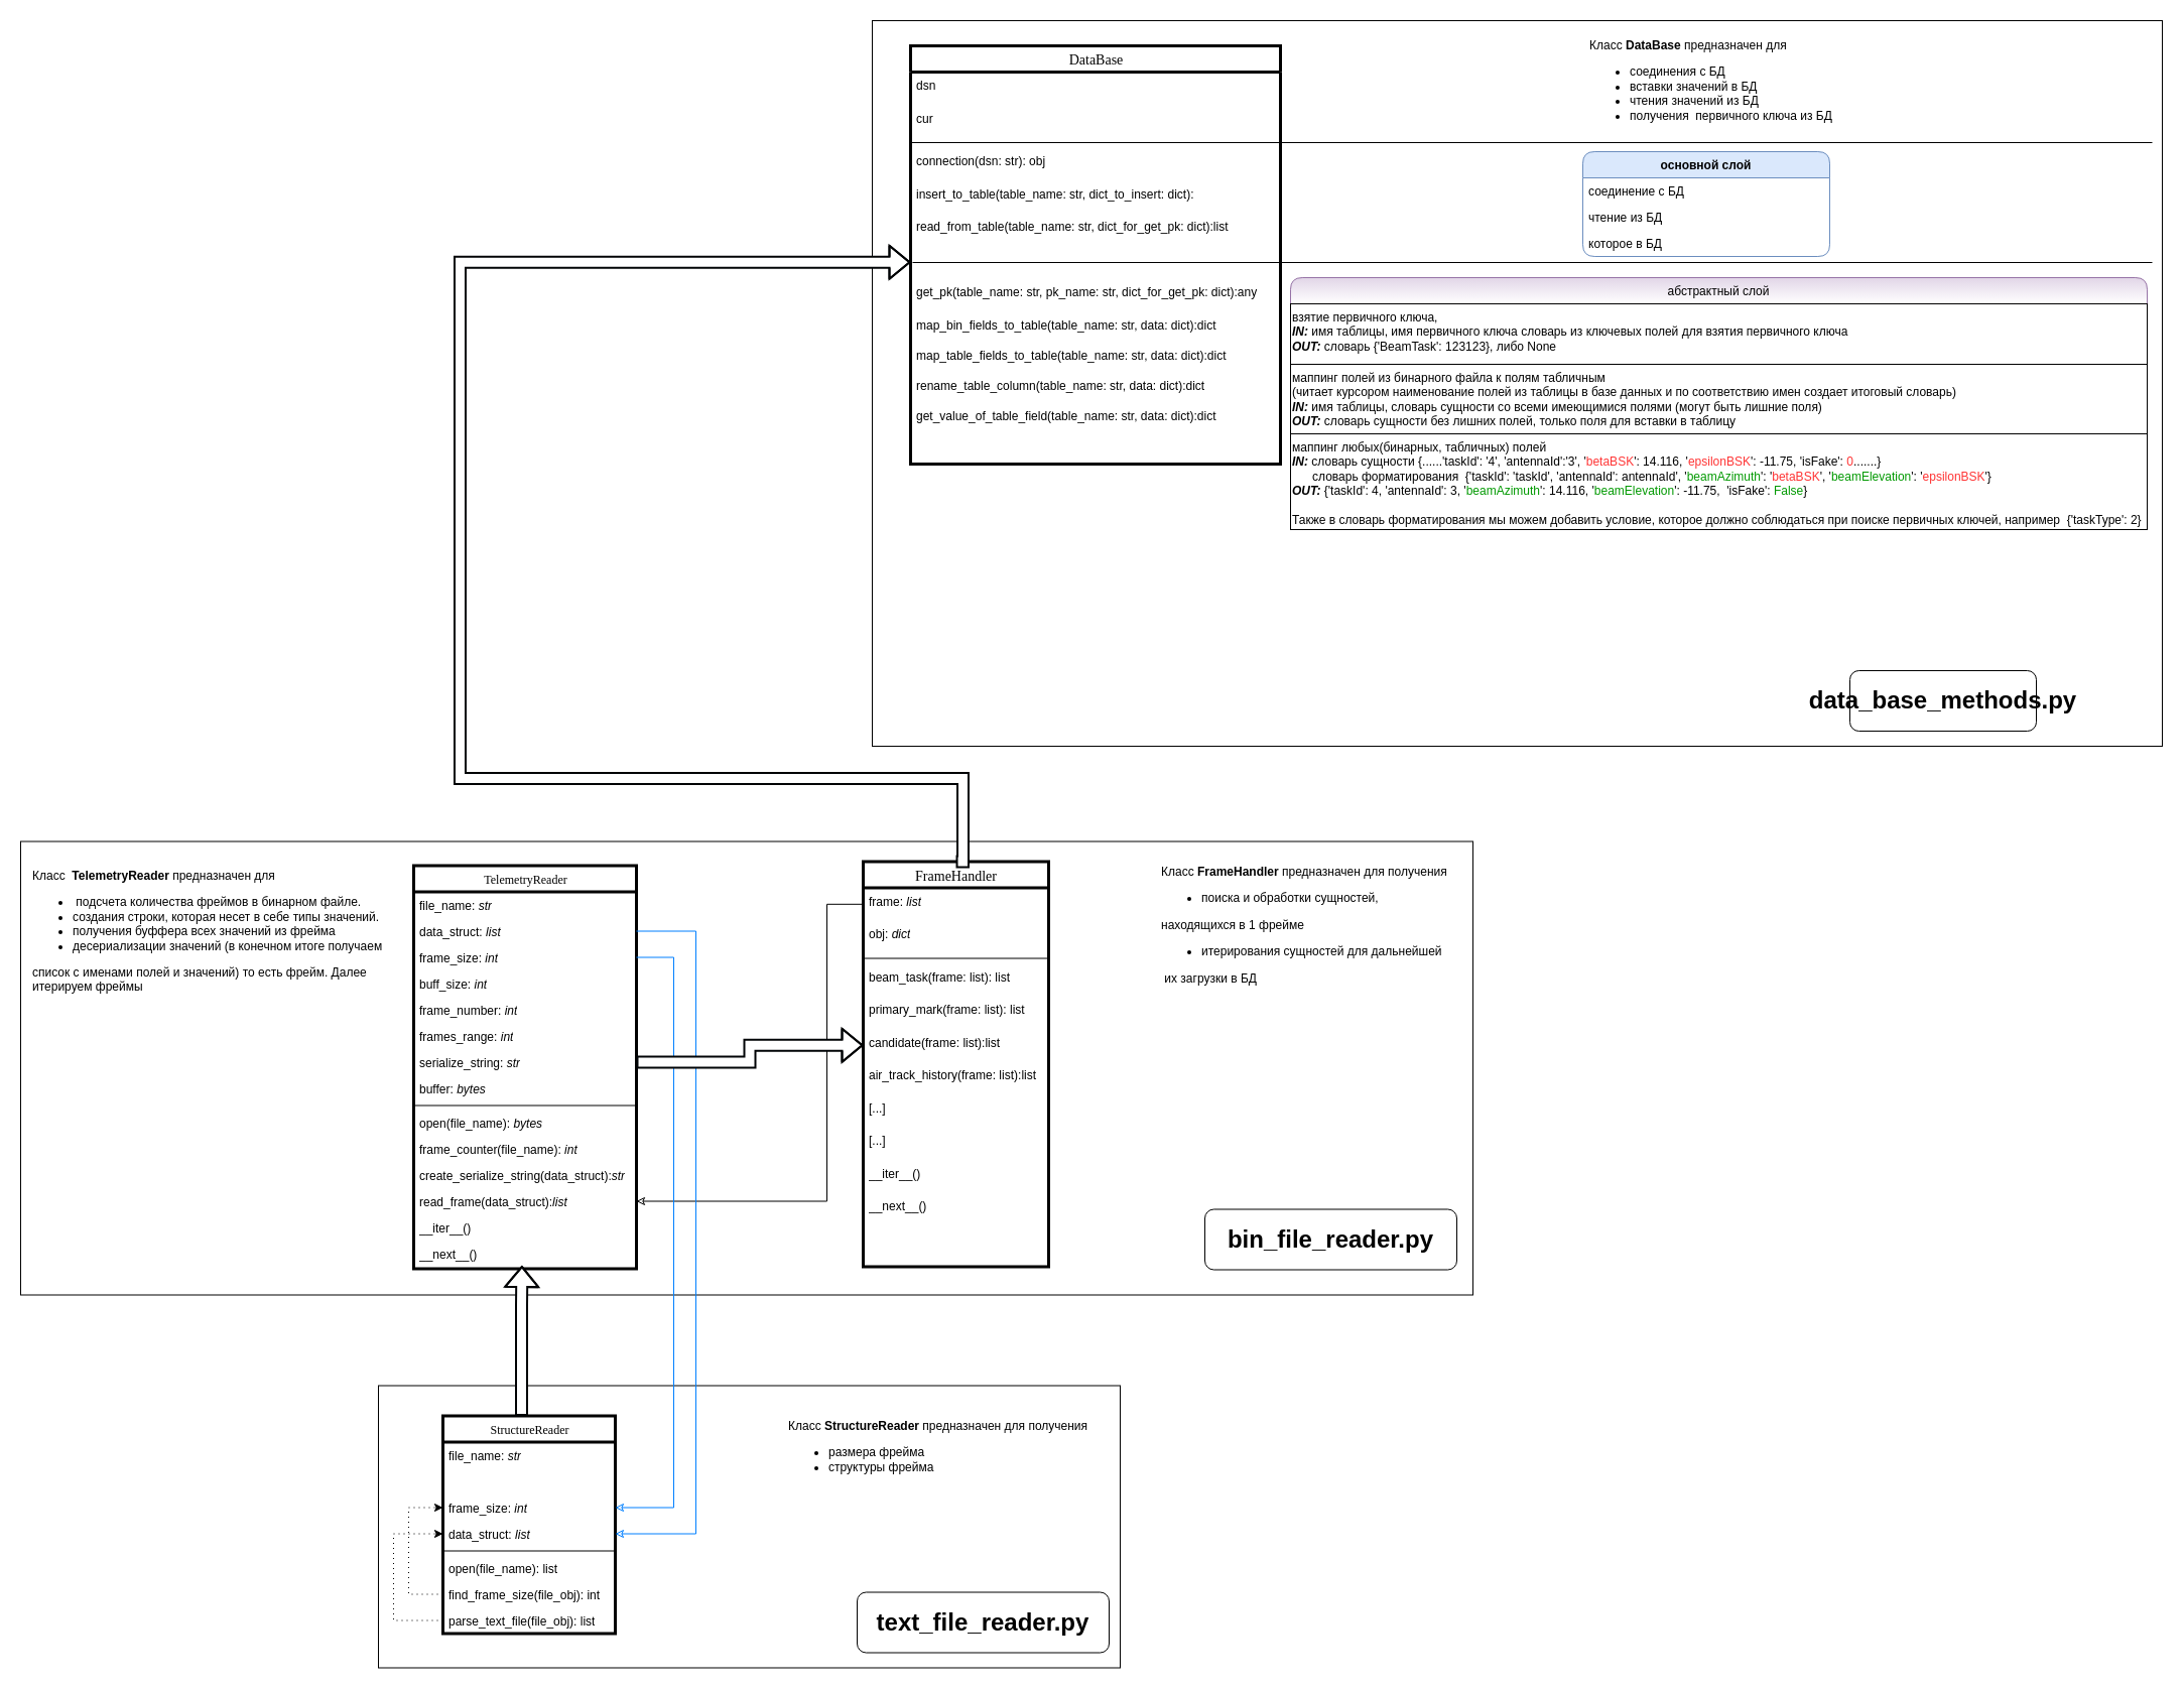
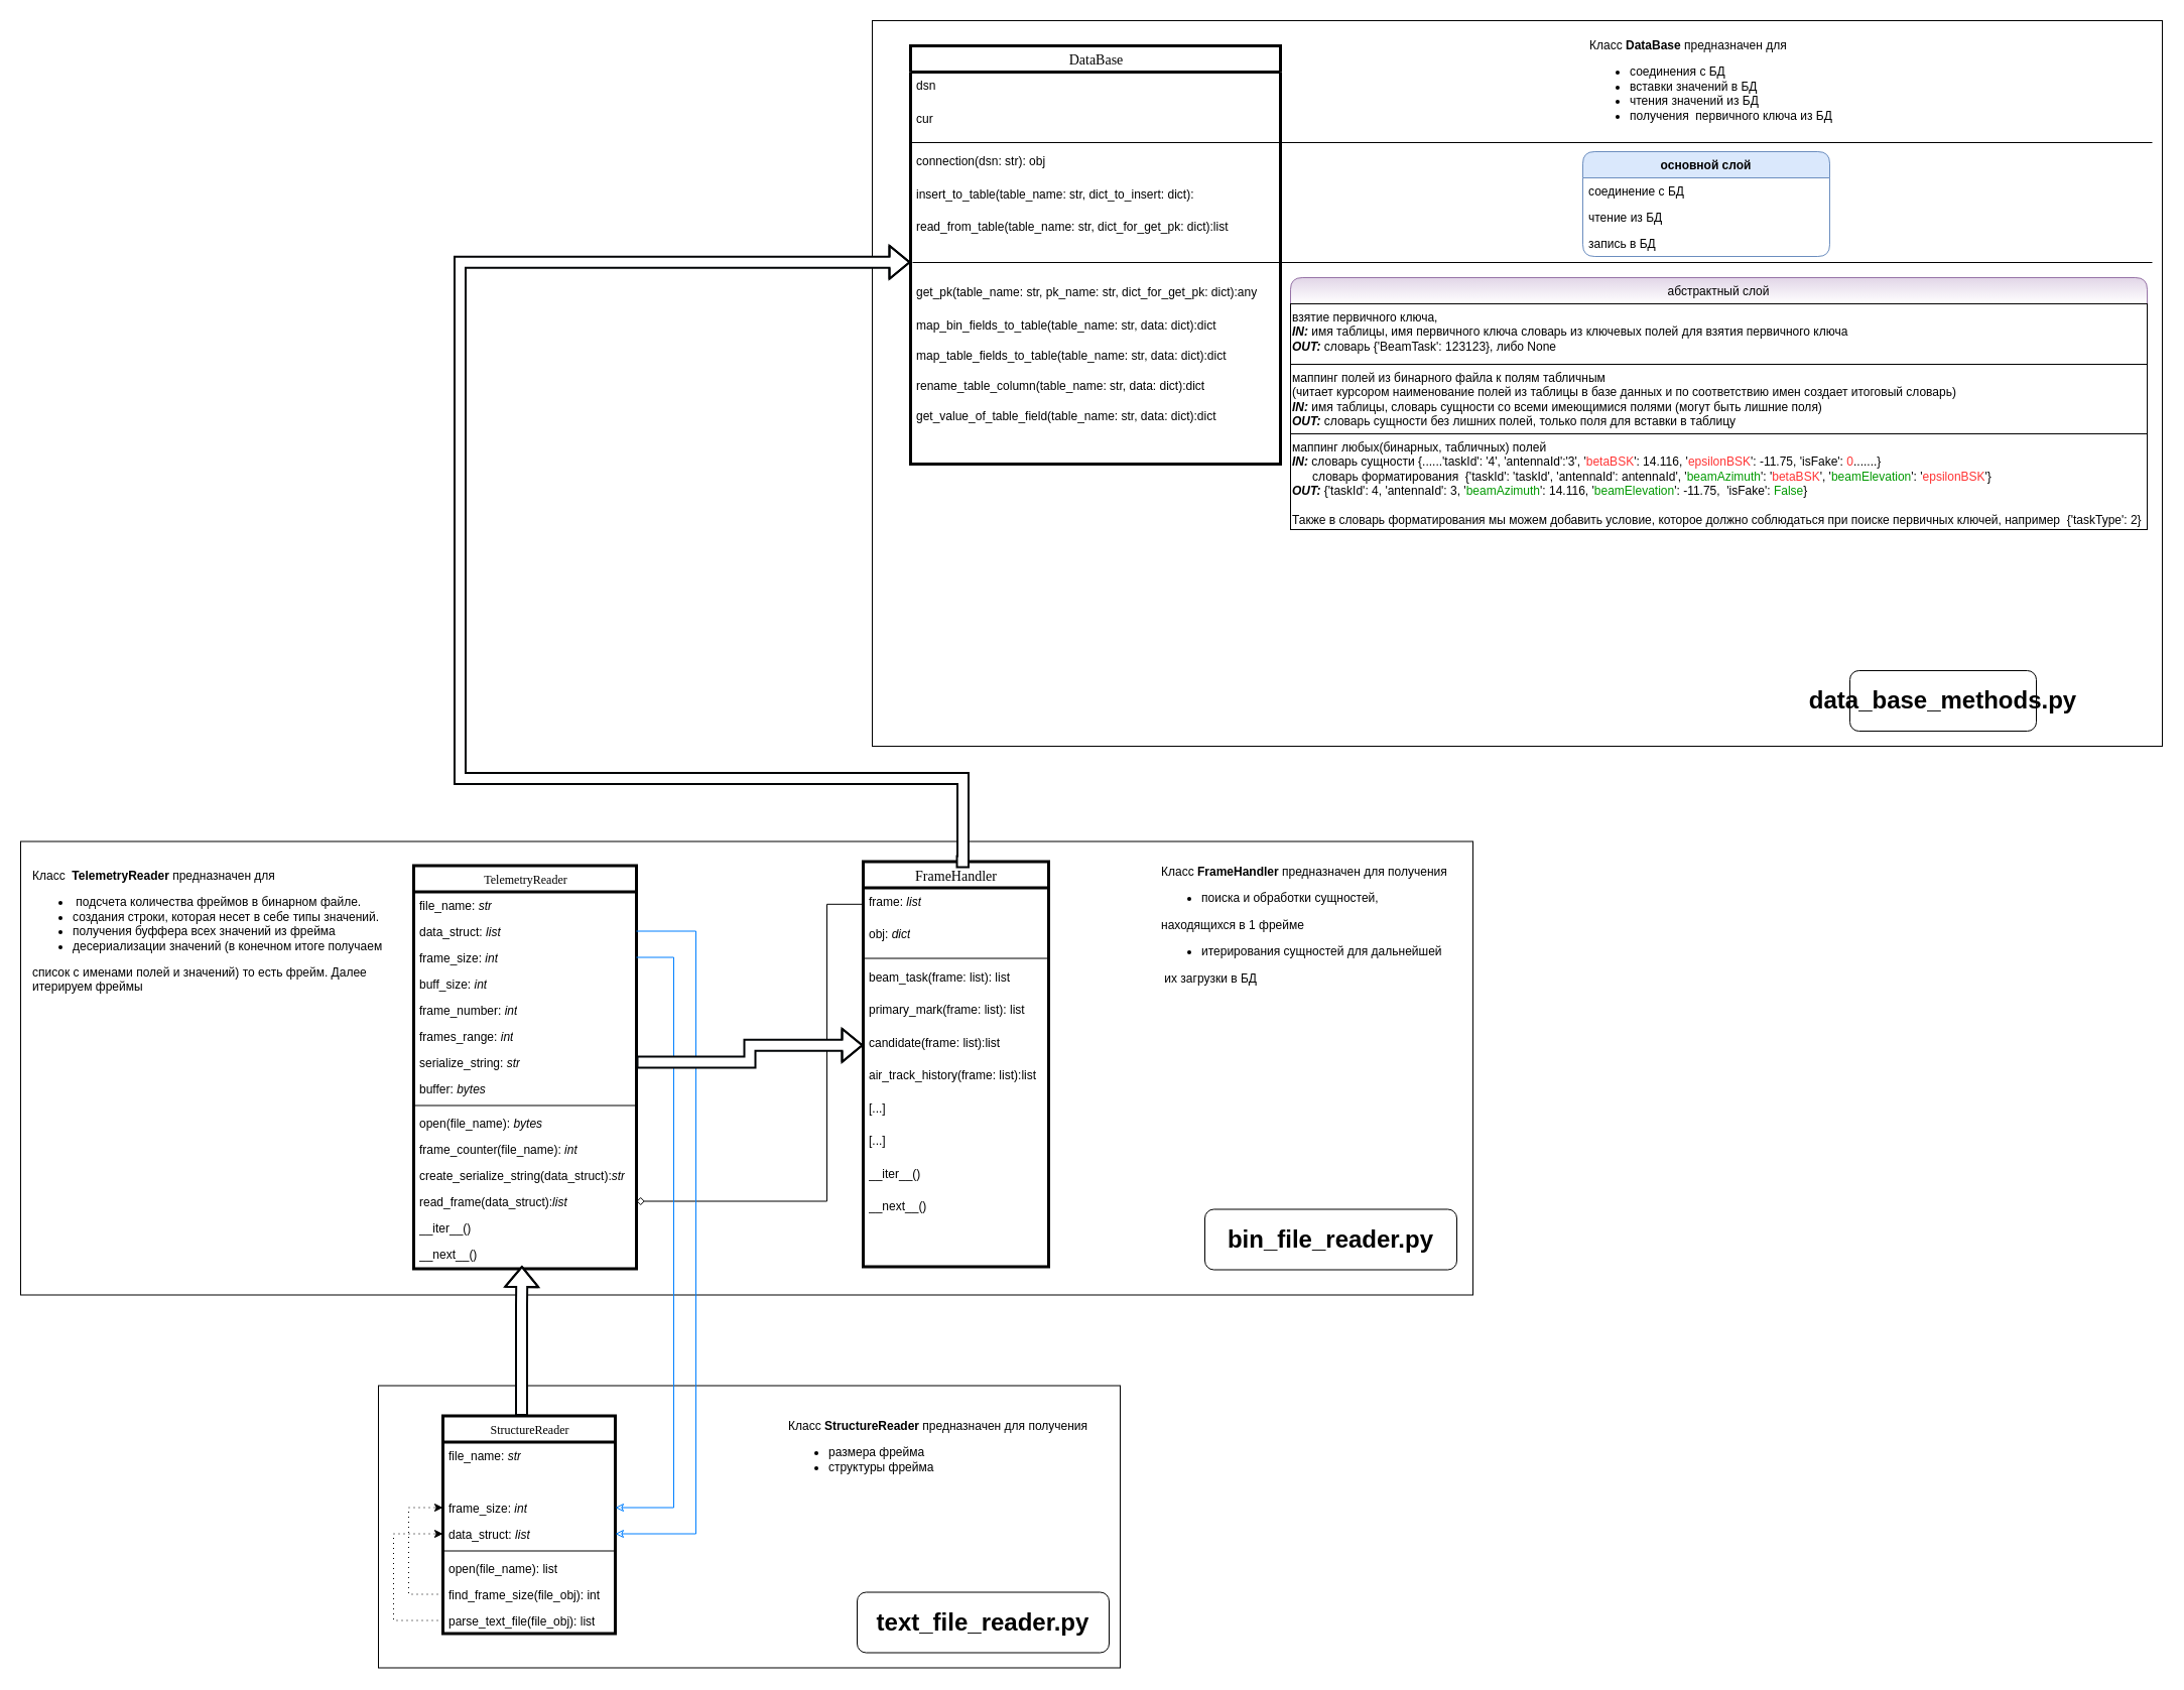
- <mxCell id="77" value="которое в БД" style="text;strokeColor=none;fillColor=none;align=left;verticalAlign=top;spacingLeft=4;spacingRight=4;overflow=hidden;rotatable=0;points=[[0,0.5],[1,0.5]];portConstraint=eastwest;" vertex="1" parent="74"><mxGeometry y="78" width="245" height="26" as="geometry" /></mxCell>
+ <mxCell id="77" value="запись в БД" style="text;strokeColor=none;fillColor=none;align=left;verticalAlign=top;spacingLeft=4;spacingRight=4;overflow=hidden;rotatable=0;points=[[0,0.5],[1,0.5]];portConstraint=eastwest;" vertex="1" parent="74"><mxGeometry y="78" width="245" height="26" as="geometry" /></mxCell>
- <mxCell id="48" style="edgeStyle=orthogonalEdgeStyle;rounded=0;orthogonalLoop=1;jettySize=auto;html=1;endArrow=classic;endFill=0;strokeWidth=1;" parent="1" source="37" target="33" edge="1"><mxGeometry relative="1" as="geometry"><Array as="points"><mxPoint x="820" y="897.5" /><mxPoint x="820" y="1191.5" /></Array></mxGeometry></mxCell>
+ <mxCell id="48" style="edgeStyle=orthogonalEdgeStyle;rounded=0;orthogonalLoop=1;jettySize=auto;html=1;endArrow=diamond;endFill=0;strokeWidth=1;" parent="1" source="37" target="33" edge="1"><mxGeometry relative="1" as="geometry"><Array as="points"><mxPoint x="820" y="897.5" /><mxPoint x="820" y="1191.5" /></Array></mxGeometry></mxCell>
